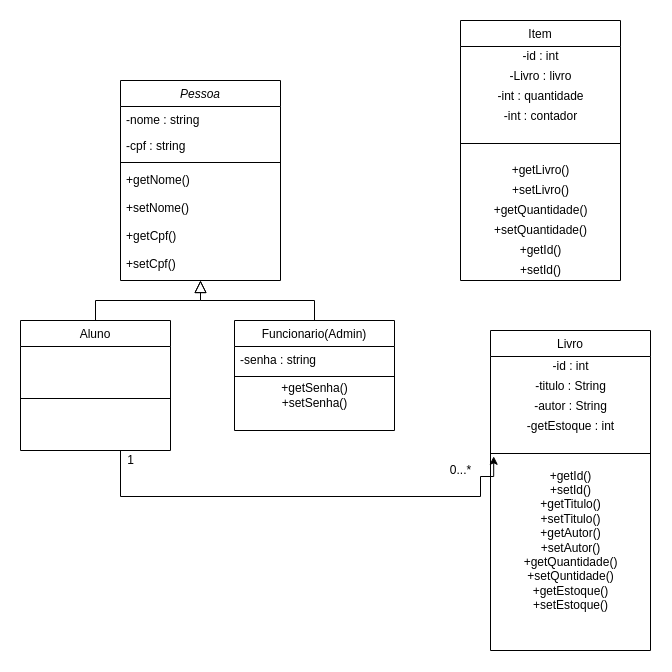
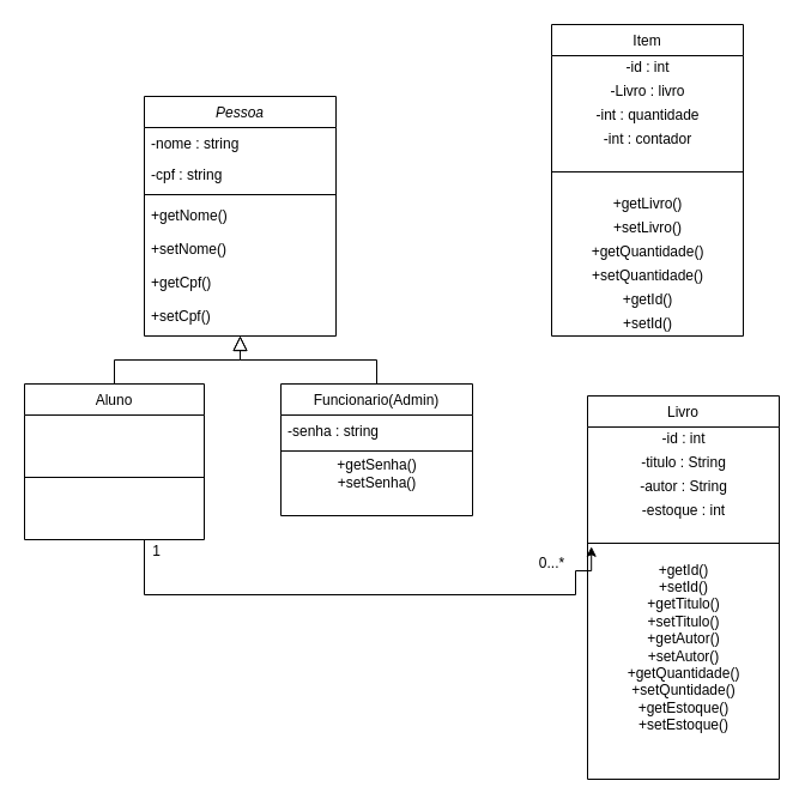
- <mxCell id="17" value="-getEstoque : int" style="text;html=1;align=center;verticalAlign=middle;resizable=0;points=[];autosize=1;" parent="13" vertex="1"><mxGeometry y="86" width="160" height="20" as="geometry" /></mxCell>
+ <mxCell id="17" value="-estoque : int" style="text;html=1;align=center;verticalAlign=middle;resizable=0;points=[];autosize=1;" parent="13" vertex="1"><mxGeometry y="86" width="160" height="20" as="geometry" /></mxCell>
